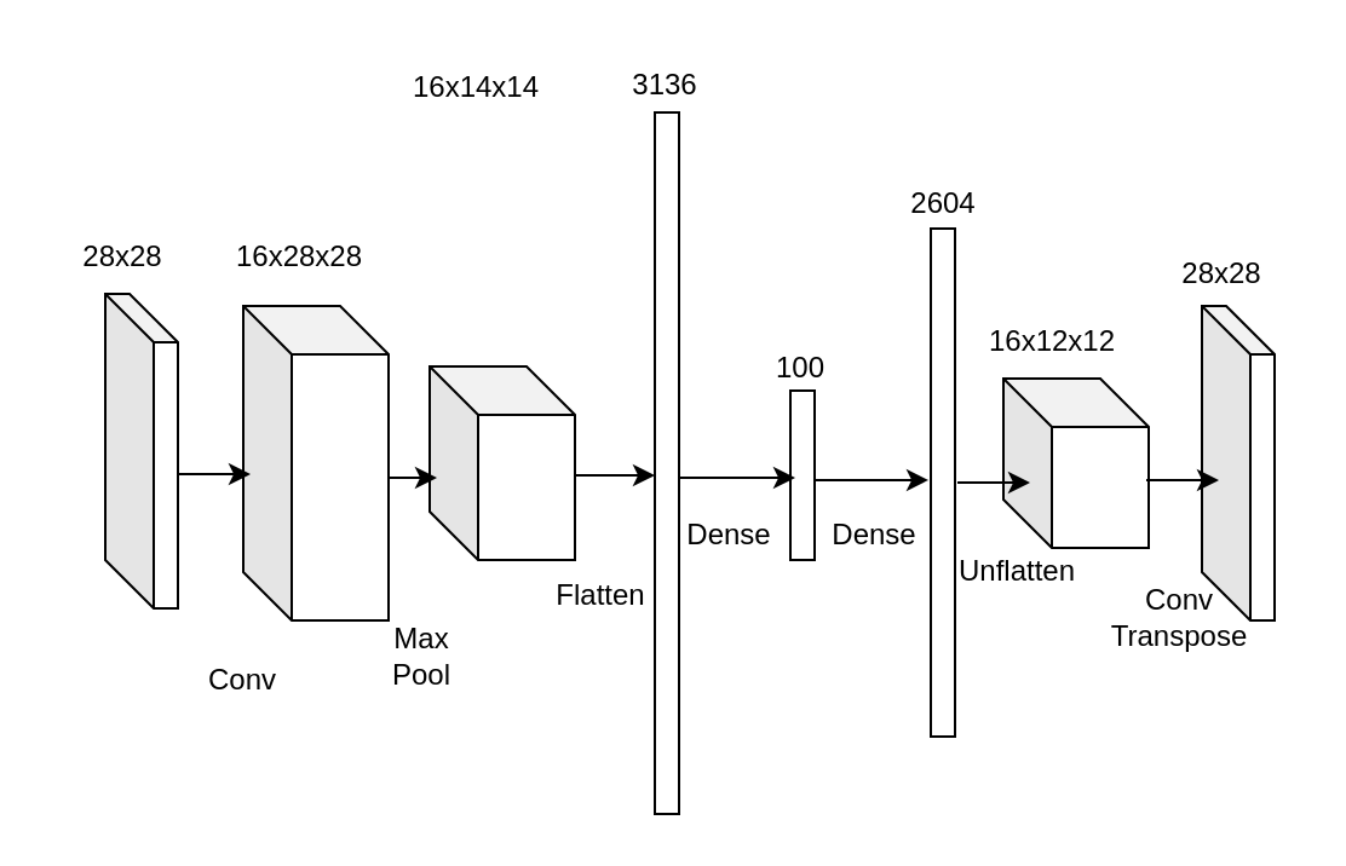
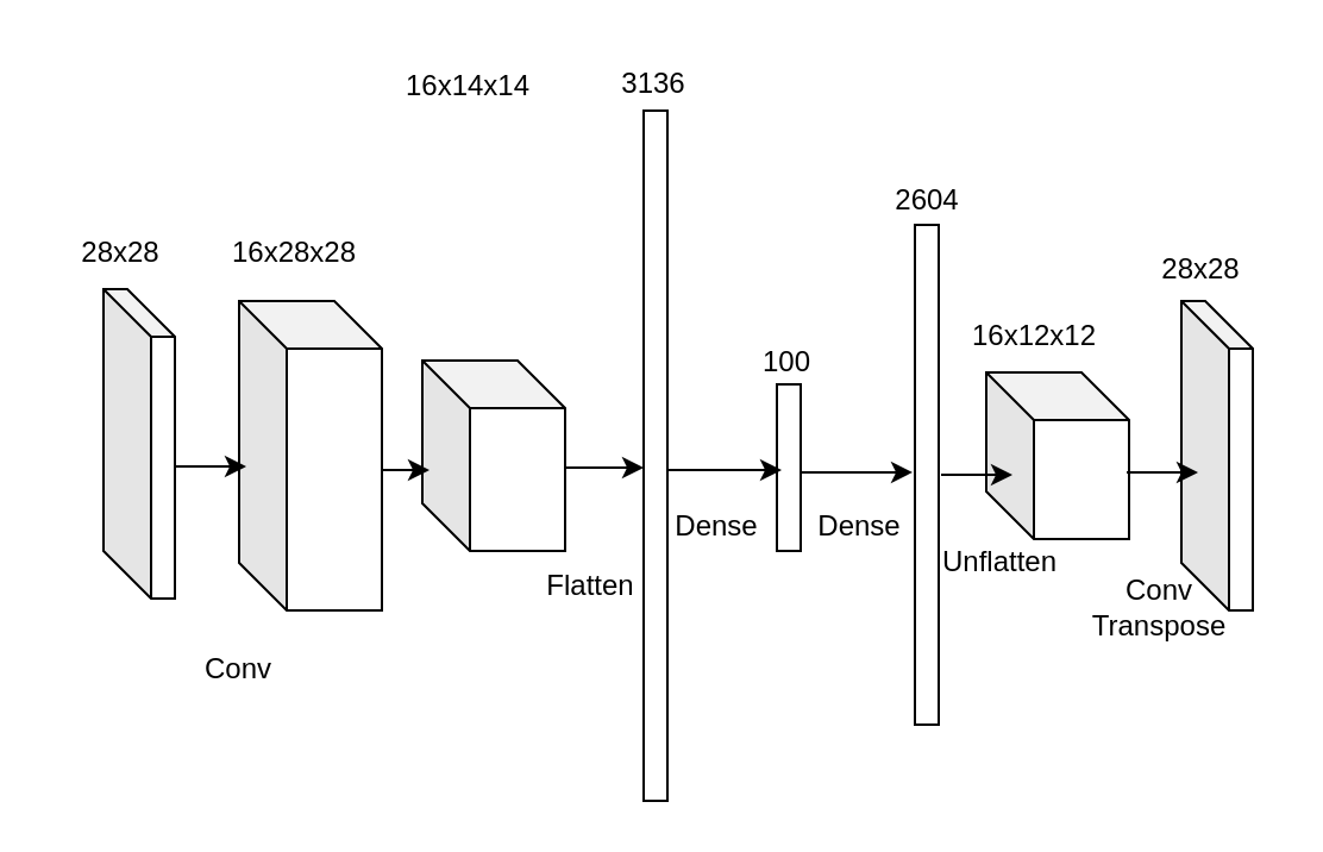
- <mxCell id="26" value="Max&lt;br&gt;Pool" style="text;html=1;strokeColor=none;fillColor=none;align=center;verticalAlign=middle;whiteSpace=wrap;rounded=0;" vertex="1" parent="1"><mxGeometry x="144" y="256" width="60" height="30" as="geometry" /></mxCell>
